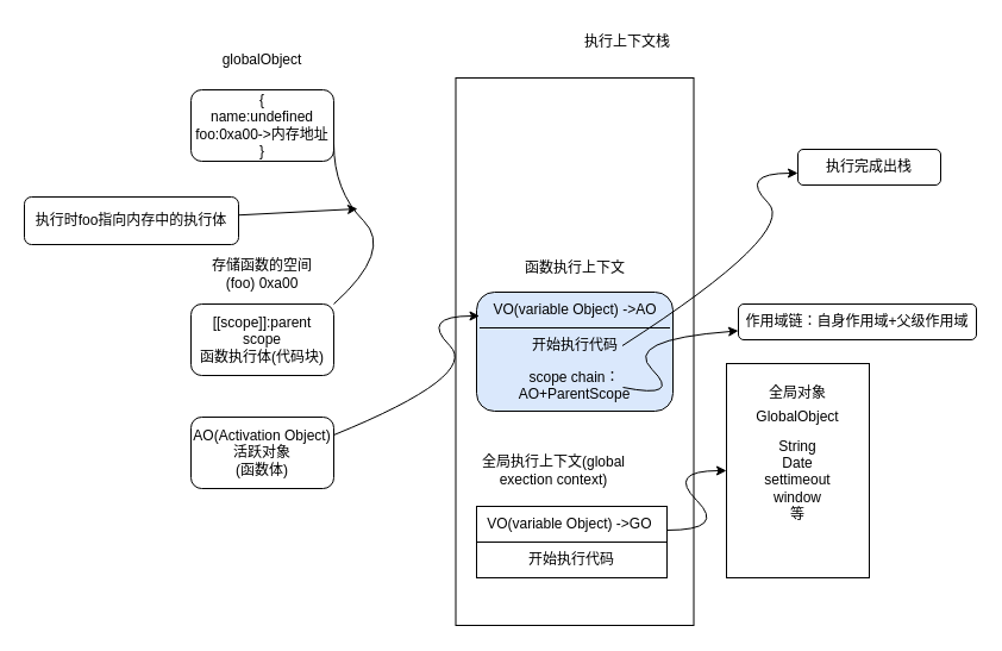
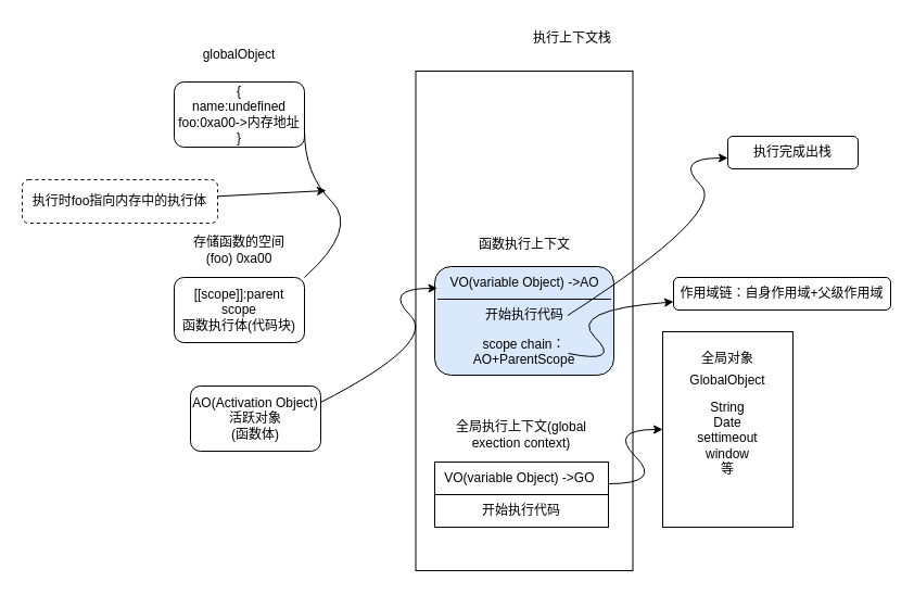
- <mxCell id="19" value="执行时foo指向内存中的执行体" style="rounded=1;whiteSpace=wrap;html=1;" parent="1" vertex="1"><mxGeometry x="20" y="165" width="180" height="40" as="geometry" /></mxCell>
+ <mxCell id="19" value="执行时foo指向内存中的执行体" style="rounded=1;whiteSpace=wrap;html=1;dashed=1;" parent="1" vertex="1"><mxGeometry x="20" y="165" width="180" height="40" as="geometry" /></mxCell>
- <mxCell id="25" value="AO(Activation Object)&lt;br&gt;活跃对象&lt;br&gt;(函数体)" style="rounded=1;whiteSpace=wrap;html=1;" parent="1" vertex="1"><mxGeometry x="160" y="350" width="120" height="60" as="geometry" /></mxCell>
+ <mxCell id="25" value="AO(Activation Object)&lt;br&gt;活跃对象&lt;br&gt;(函数体)" style="rounded=1;whiteSpace=wrap;html=1;" parent="1" vertex="1"><mxGeometry x="175" y="355" width="120" height="60" as="geometry" /></mxCell>
- <mxCell id="13" value="全局执行上下文(global exection context)" style="text;html=1;strokeColor=none;fillColor=none;align=center;verticalAlign=middle;whiteSpace=wrap;rounded=0;" parent="1" vertex="1"><mxGeometry x="385" y="380" width="160" height="30" as="geometry" /></mxCell>
+ <mxCell id="13" value="全局执行上下文(global exection context)" style="text;html=1;strokeColor=none;fillColor=none;align=center;verticalAlign=middle;whiteSpace=wrap;rounded=0;" parent="1" vertex="1"><mxGeometry x="400" y="385" width="160" height="30" as="geometry" /></mxCell>
